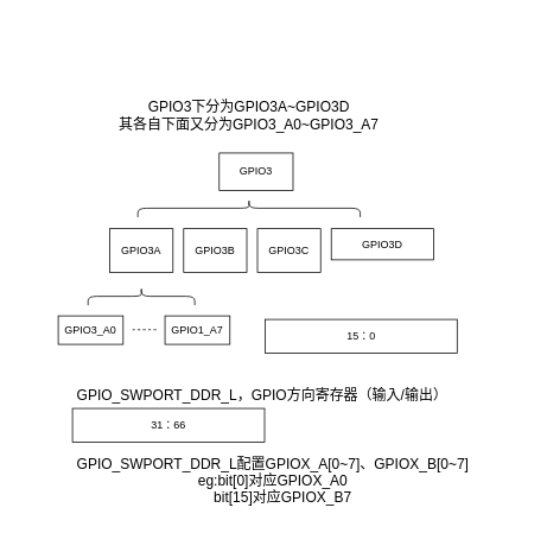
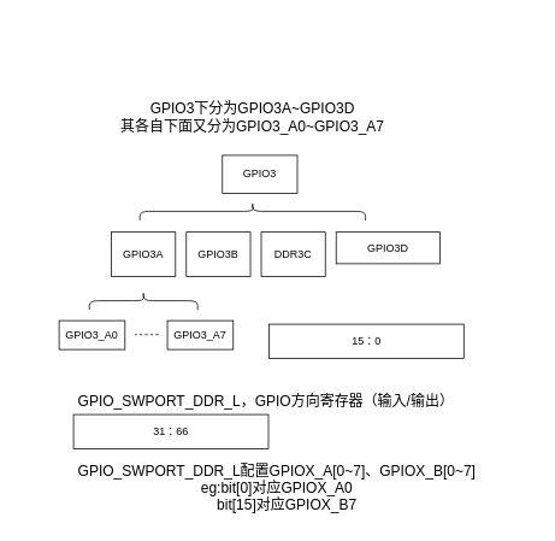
- <mxCell id="5" value="GPIO3C" style="rounded=0;whiteSpace=wrap;html=1;" vertex="1" parent="1"><mxGeometry x="289" y="256" width="71" height="49" as="geometry" /></mxCell>
+ <mxCell id="5" value="DDR3C" style="rounded=0;whiteSpace=wrap;html=1;" vertex="1" parent="1"><mxGeometry x="289" y="256" width="71" height="49" as="geometry" /></mxCell>
- <mxCell id="10" value="GPIO1_A7" style="rounded=0;whiteSpace=wrap;html=1;" vertex="1" parent="1"><mxGeometry x="185" y="354" width="73" height="32" as="geometry" /></mxCell>
+ <mxCell id="10" value="GPIO3_A7" style="rounded=0;whiteSpace=wrap;html=1;" vertex="1" parent="1"><mxGeometry x="185" y="354" width="73" height="32" as="geometry" /></mxCell>
